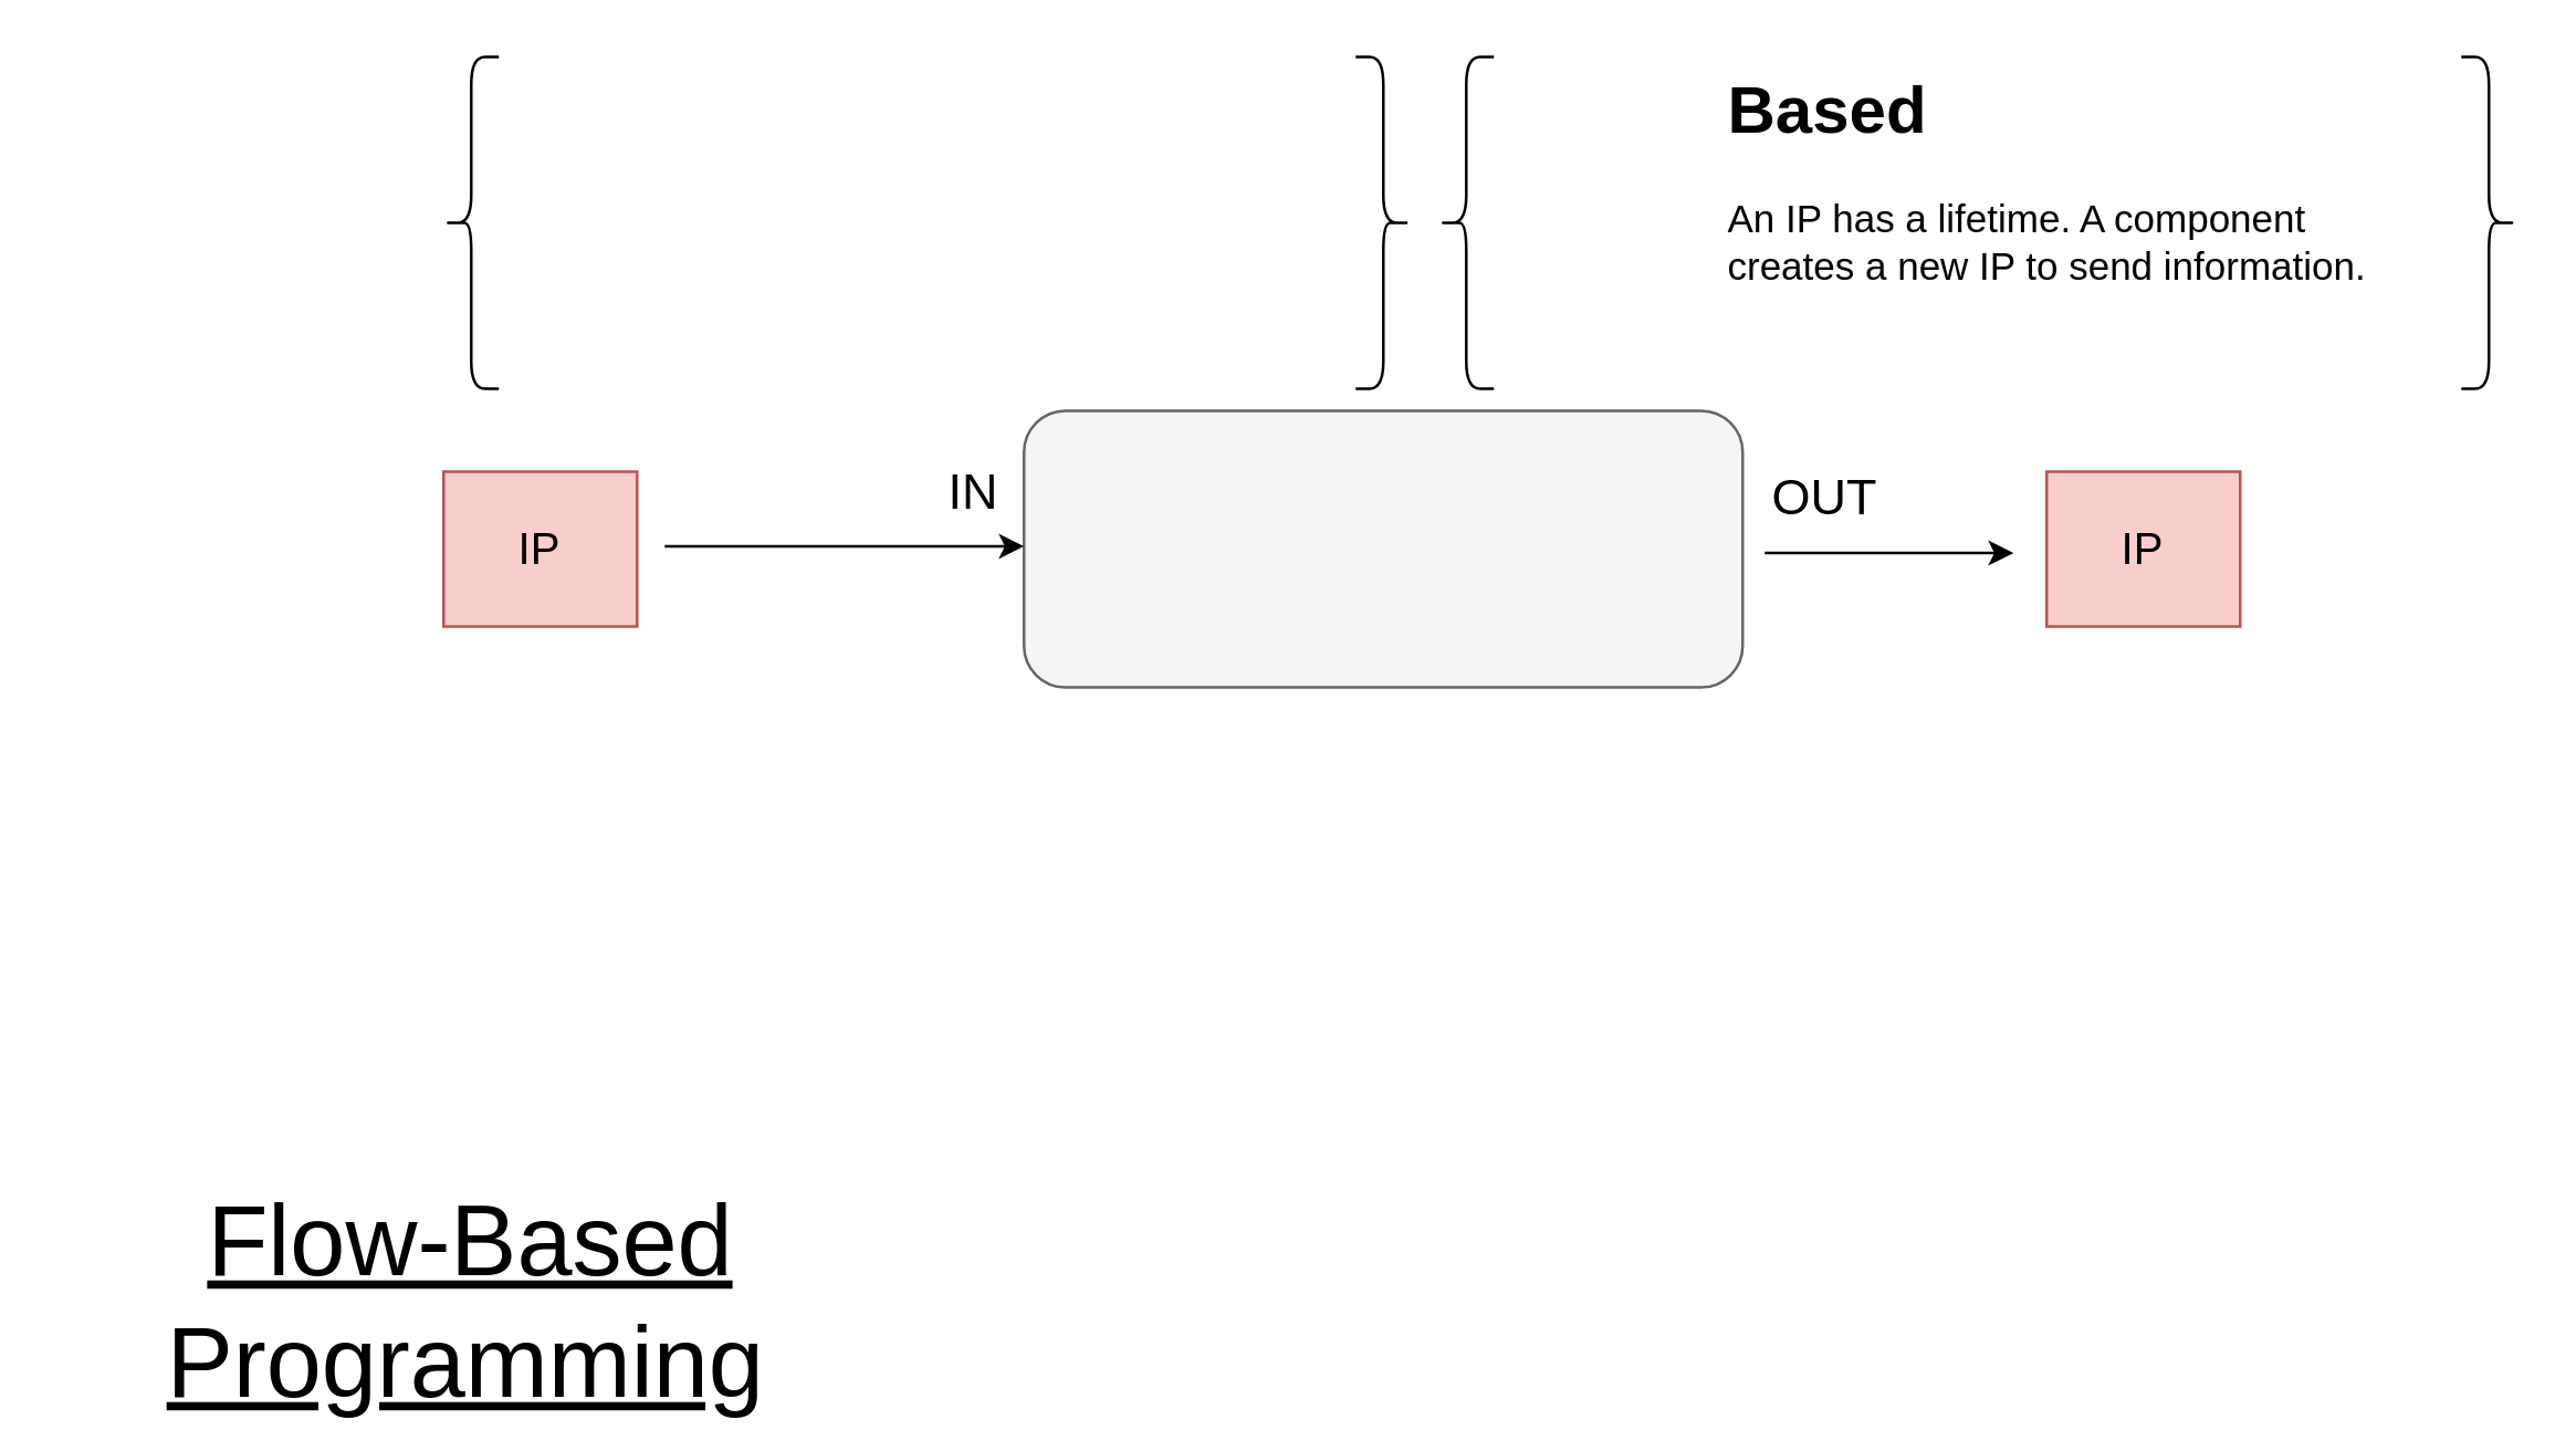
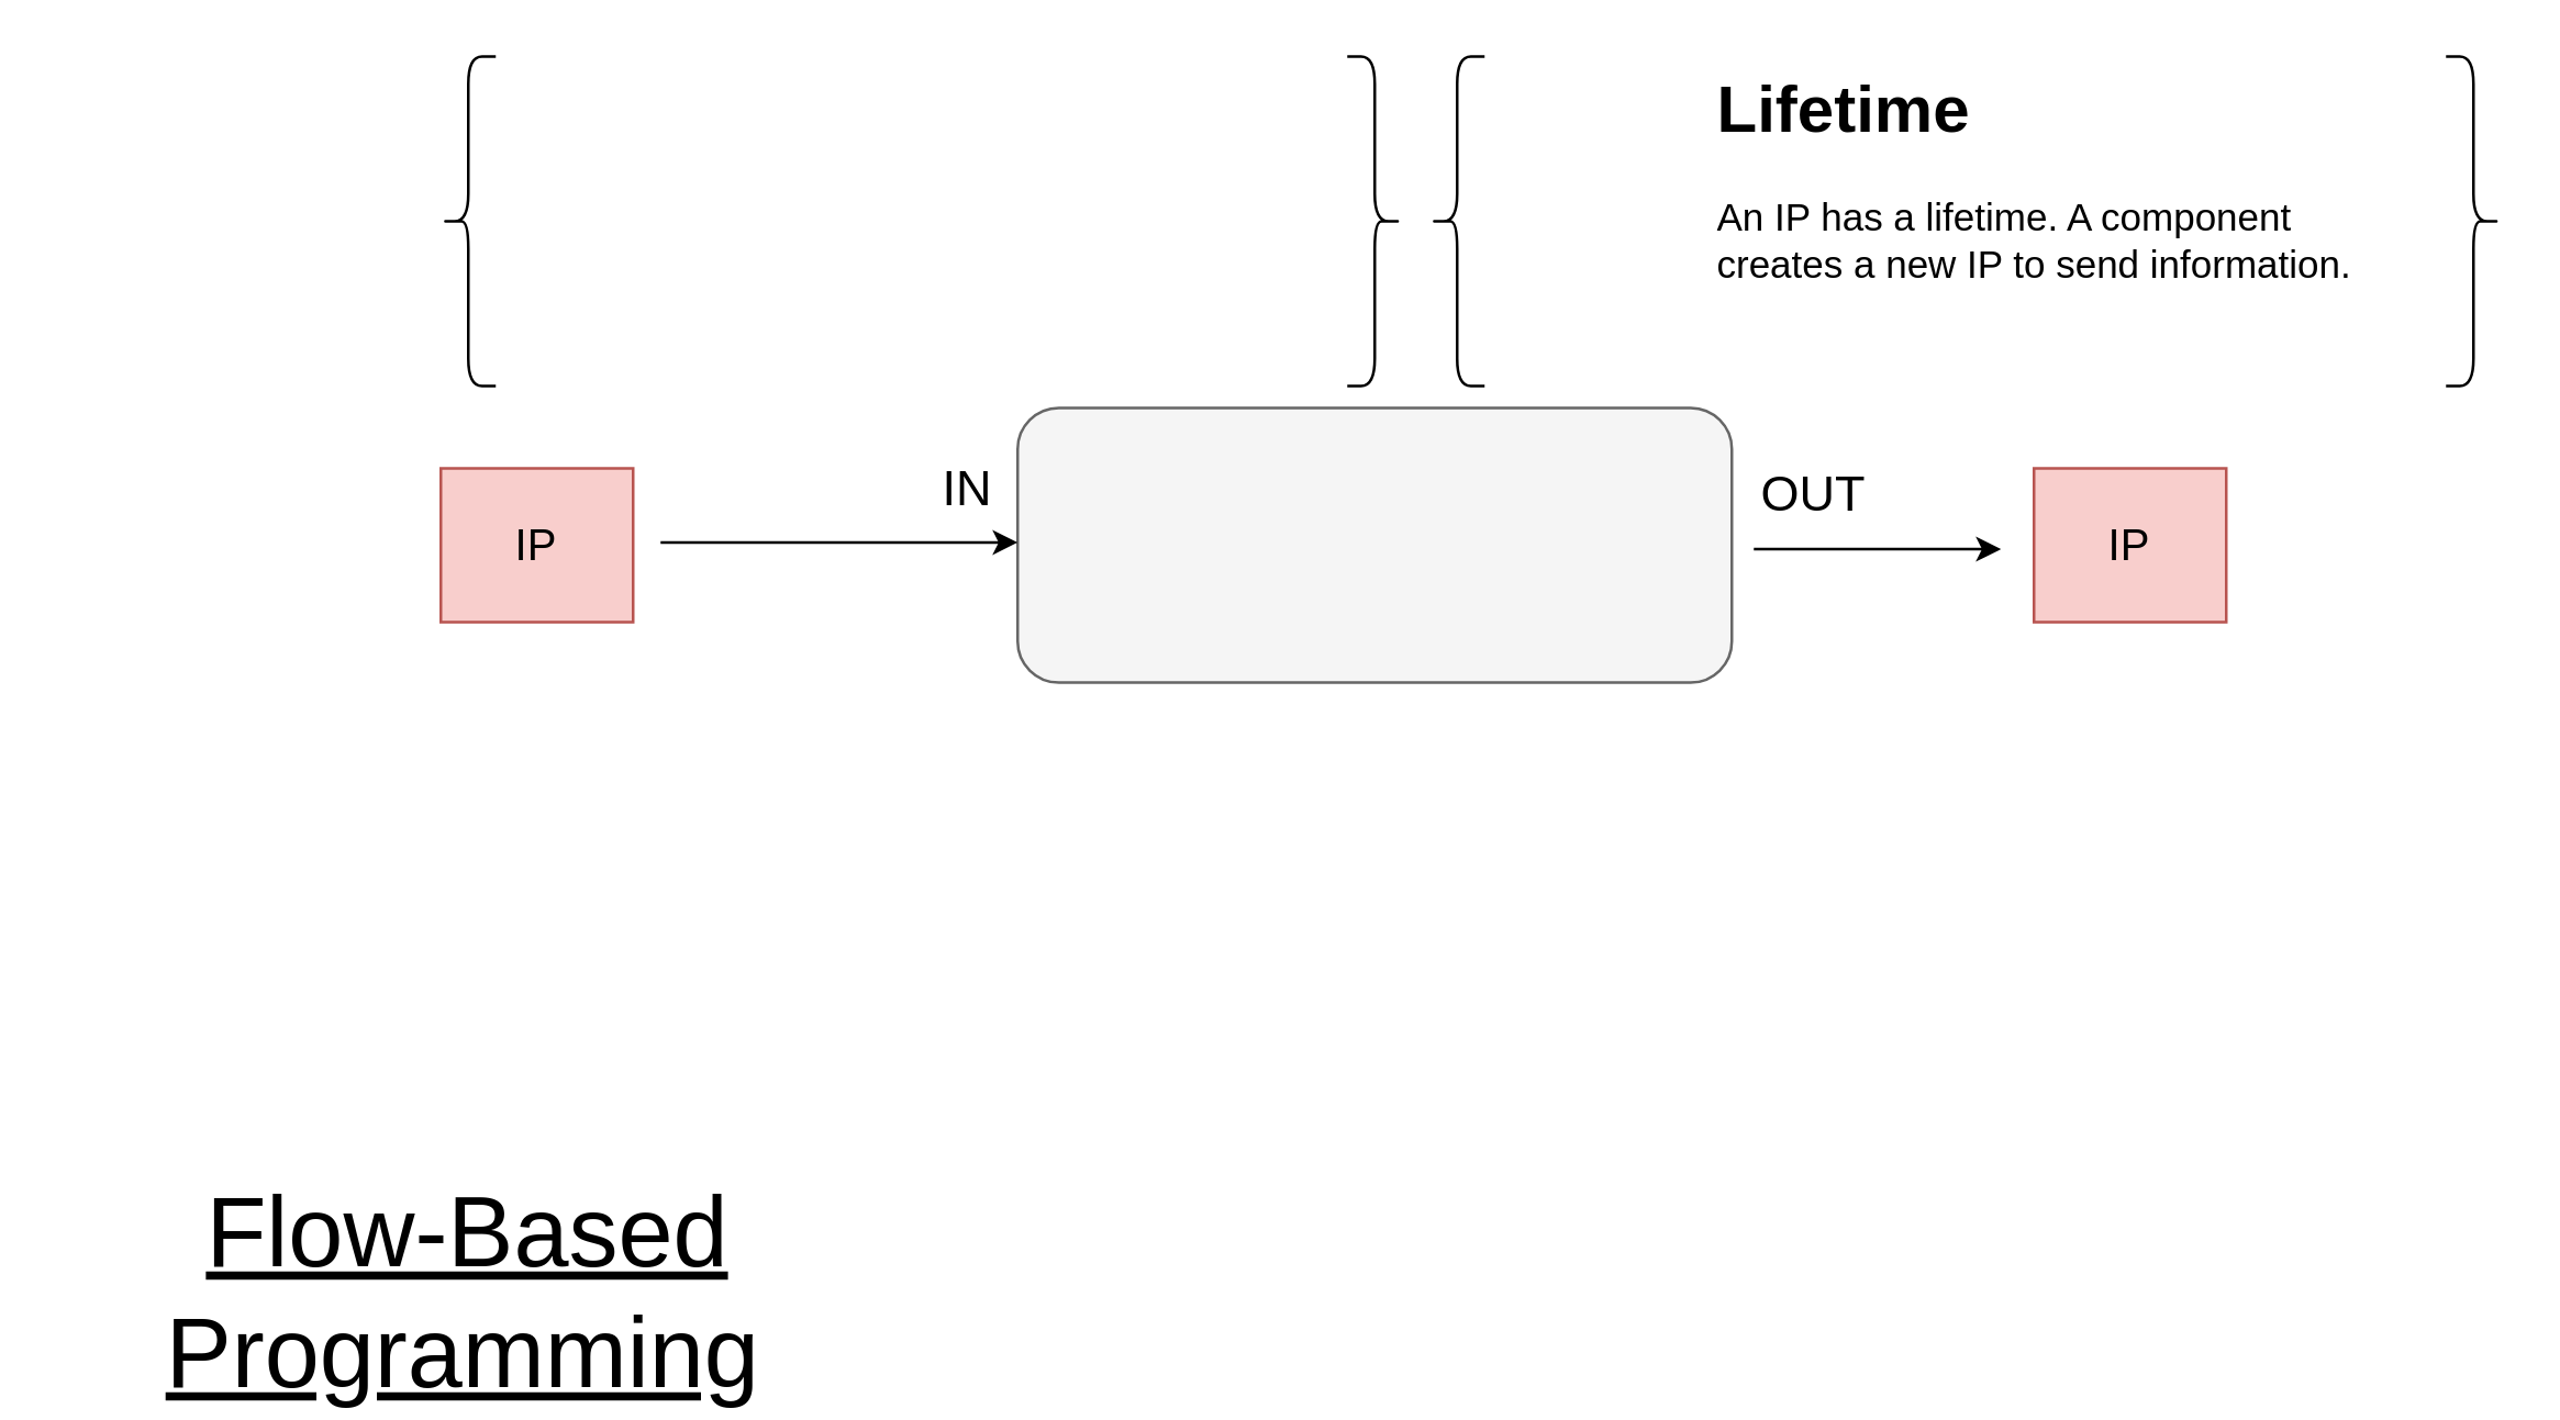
- <mxCell id="11" value="&lt;h1&gt;Based&lt;/h1&gt;&lt;div&gt;&lt;font style=&quot;font-size: 14px&quot;&gt;An IP has a lifetime. A component creates a new IP to send information.&lt;/font&gt;&lt;br&gt;&lt;/div&gt;" style="text;html=1;strokeColor=none;fillColor=none;spacing=5;spacingTop=-20;whiteSpace=wrap;overflow=hidden;rounded=0;" parent="1" vertex="1"><mxGeometry x="620" y="20" width="250" height="110" as="geometry" /></mxCell>
+ <mxCell id="11" value="&lt;h1&gt;Lifetime&lt;/h1&gt;&lt;div&gt;&lt;font style=&quot;font-size: 14px&quot;&gt;An IP has a lifetime. A component creates a new IP to send information.&lt;/font&gt;&lt;br&gt;&lt;/div&gt;" style="text;html=1;strokeColor=none;fillColor=none;spacing=5;spacingTop=-20;whiteSpace=wrap;overflow=hidden;rounded=0;" parent="1" vertex="1"><mxGeometry x="620" y="20" width="250" height="110" as="geometry" /></mxCell>
